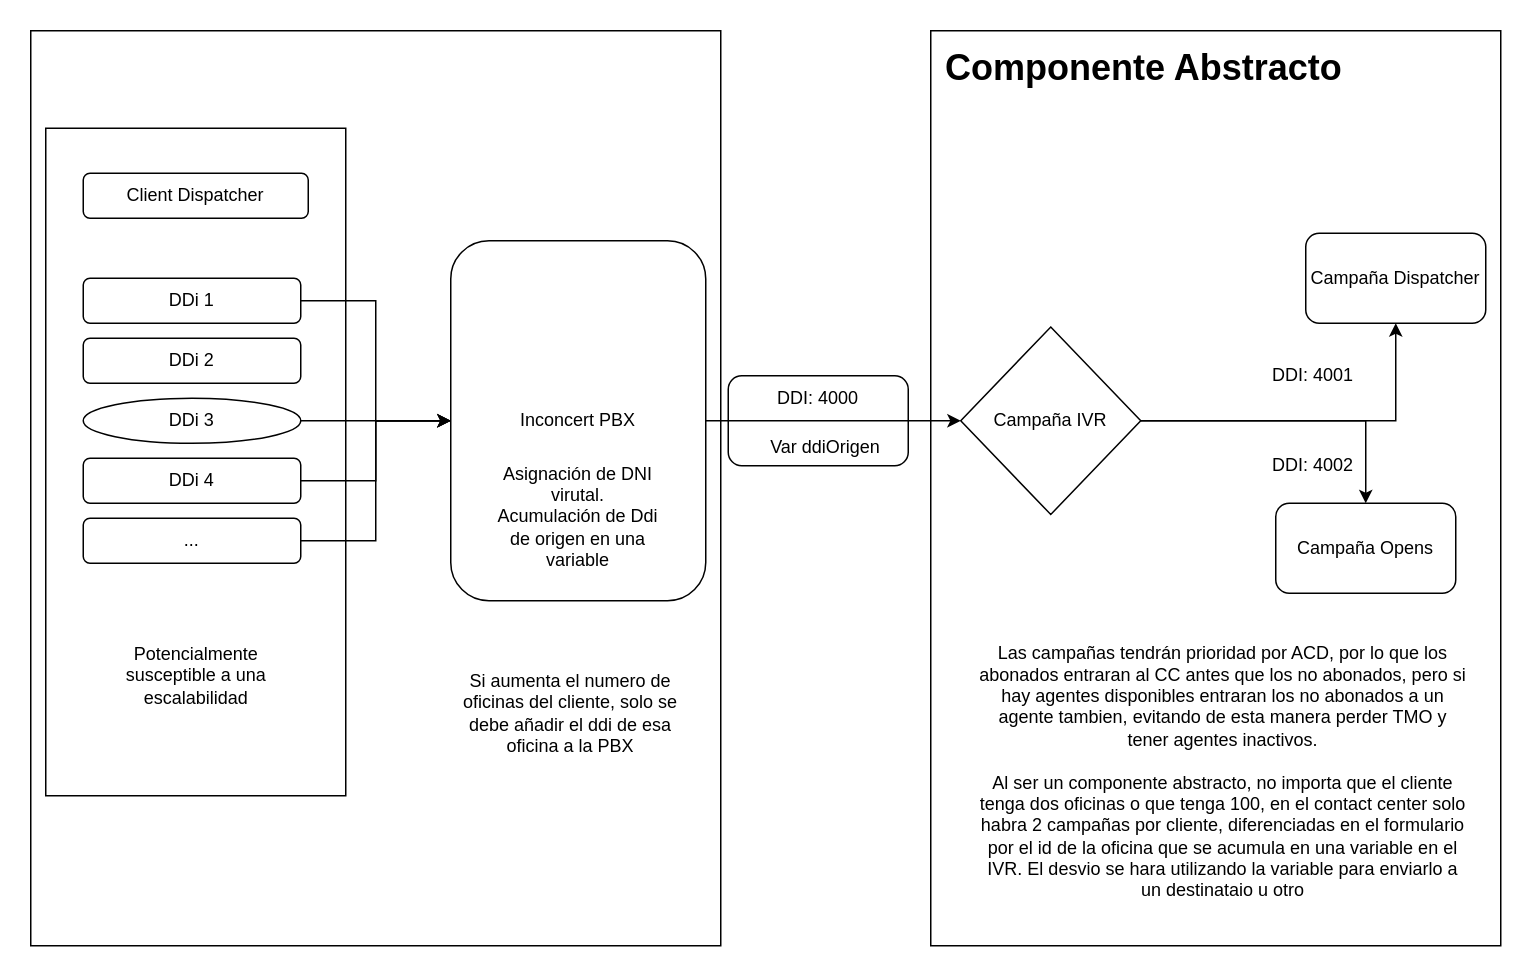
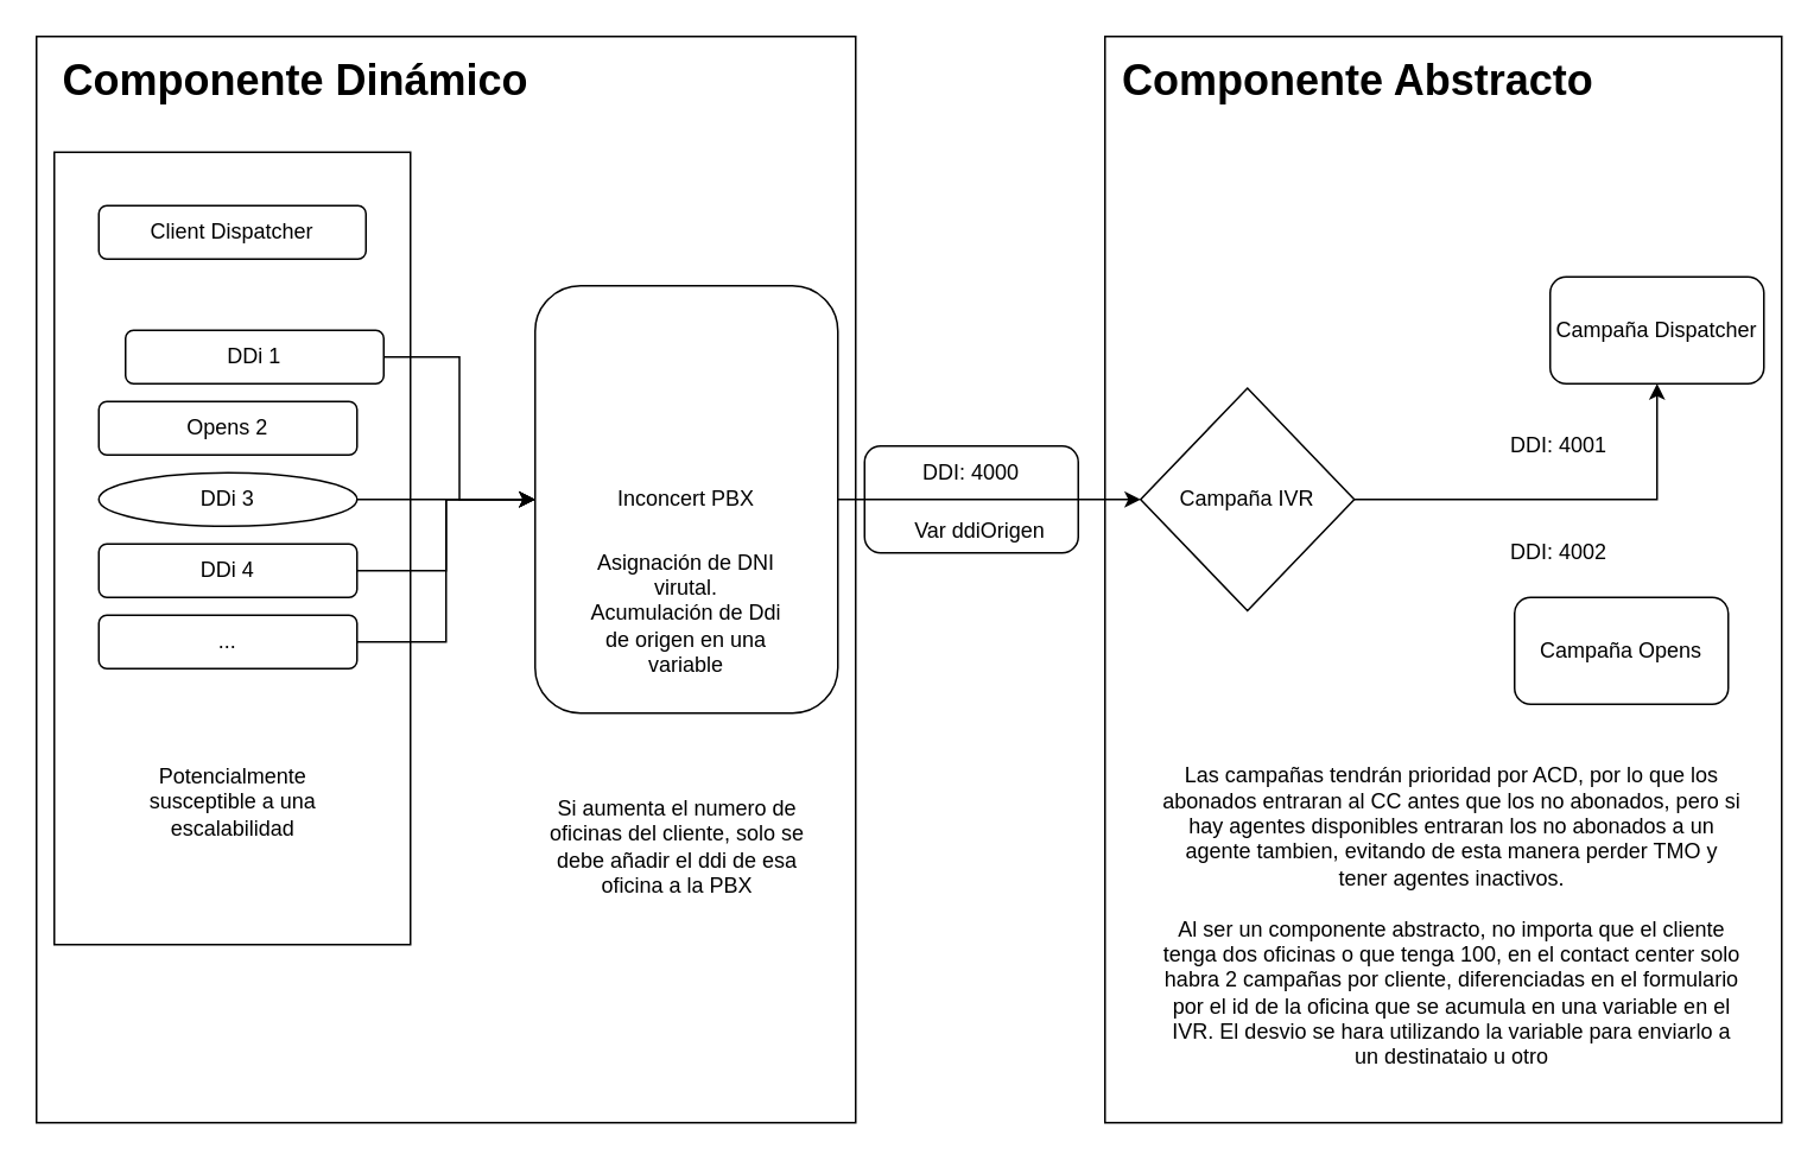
+ <mxCell id="30" value="&lt;h1&gt;Componente Dinámico&lt;/h1&gt;" style="text;html=1;strokeColor=none;fillColor=none;spacing=5;spacingTop=-20;whiteSpace=wrap;overflow=hidden;rounded=0;" vertex="1" parent="1"><mxGeometry x="30" y="25" width="440" height="45" as="geometry" /></mxCell>
- <mxCell id="9" value="DDi 1" style="rounded=1;whiteSpace=wrap;html=1;" vertex="1" parent="1"><mxGeometry x="55" y="185" width="145" height="30" as="geometry" /></mxCell>
+ <mxCell id="9" value="DDi 1" style="rounded=1;whiteSpace=wrap;html=1;" vertex="1" parent="1"><mxGeometry x="70" y="185" width="145" height="30" as="geometry" /></mxCell>
- <mxCell id="10" value="DDi 2" style="rounded=1;whiteSpace=wrap;html=1;" vertex="1" parent="1"><mxGeometry x="55" y="225" width="145" height="30" as="geometry" /></mxCell>
+ <mxCell id="10" value="Opens 2" style="rounded=1;whiteSpace=wrap;html=1;" vertex="1" parent="1"><mxGeometry x="55" y="225" width="145" height="30" as="geometry" /></mxCell>
- <mxCell id="20" style="edgeStyle=orthogonalEdgeStyle;rounded=0;orthogonalLoop=1;jettySize=auto;html=1;entryX=0.5;entryY=0;entryDx=0;entryDy=0;" edge="1" parent="1" source="21" target="23"><mxGeometry relative="1" as="geometry" /></mxCell>
